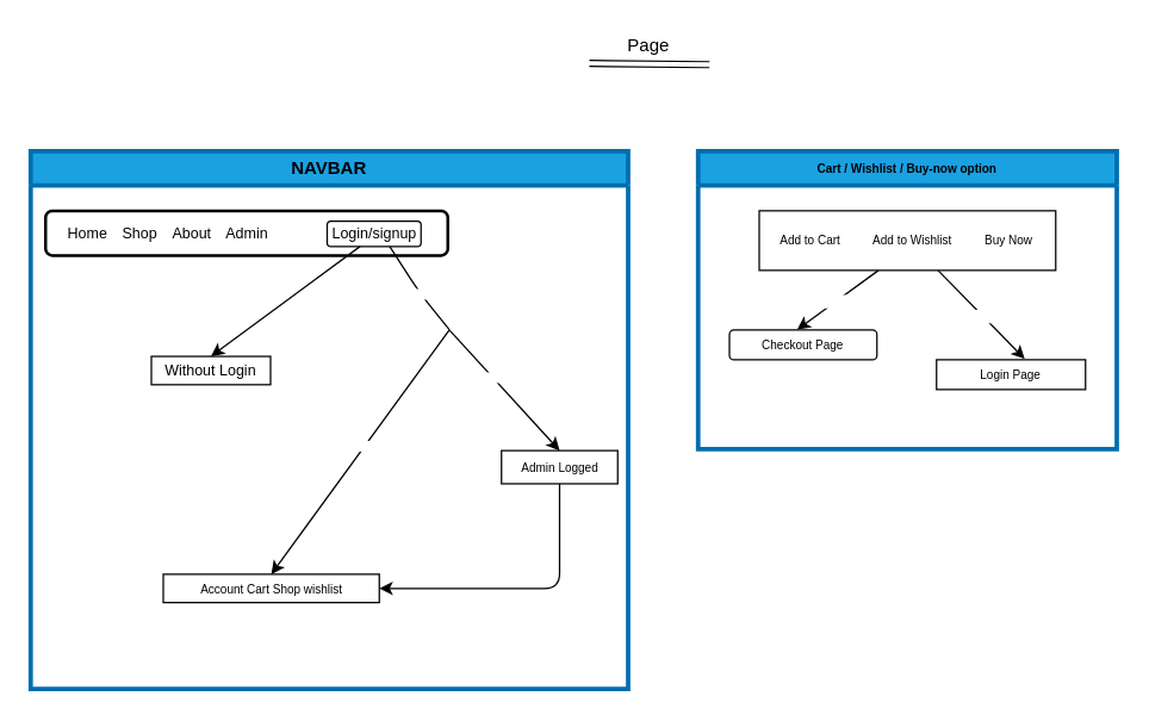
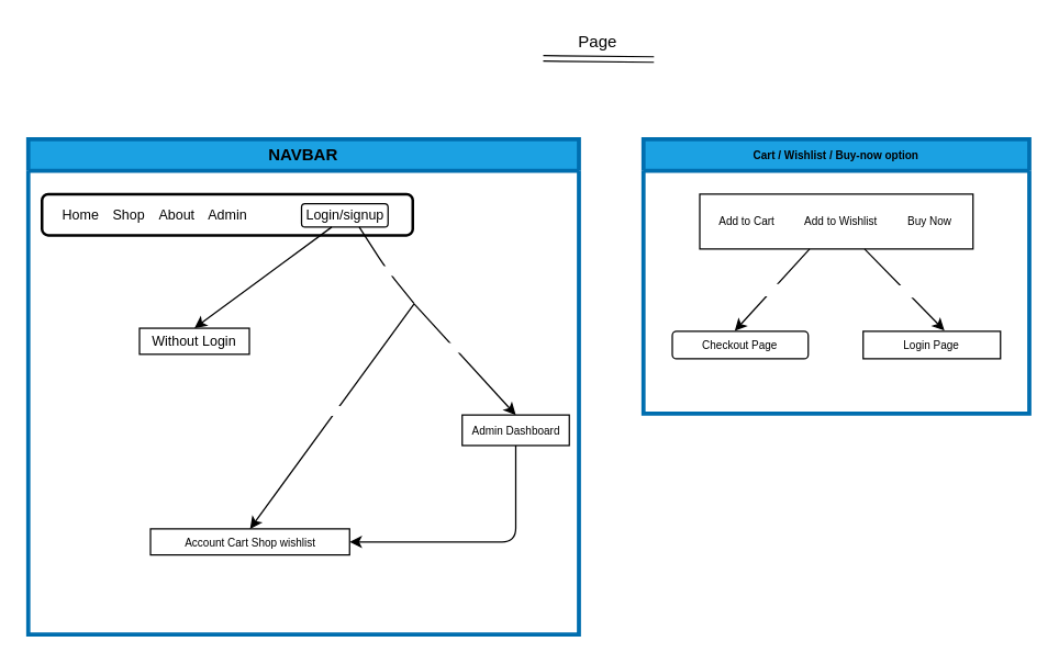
- <mxCell id="35" value="&lt;font color=&quot;#000000&quot;&gt;Checkout Page&lt;/font&gt;" style="rounded=1;whiteSpace=wrap;html=1;strokeColor=#000000;strokeWidth=1;fontSize=8;fontColor=#FFFFFF;fillColor=none;" parent="29" vertex="1"><mxGeometry x="21" y="120" width="99" height="20" as="geometry" /></mxCell>
+ <mxCell id="35" value="&lt;font color=&quot;#000000&quot;&gt;Checkout Page&lt;/font&gt;" style="rounded=1;whiteSpace=wrap;html=1;strokeColor=#000000;strokeWidth=1;fontSize=8;fontColor=#FFFFFF;fillColor=none;" parent="29" vertex="1"><mxGeometry x="21" y="140" width="99" height="20" as="geometry" /></mxCell>
- <mxCell id="28" value="&lt;font style=&quot;font-size: 8px;&quot;&gt;Admin Logged&lt;/font&gt;" style="text;html=1;strokeColor=none;fillColor=none;align=center;verticalAlign=middle;whiteSpace=wrap;rounded=0;shadow=0;glass=0;labelBackgroundColor=#FFFFFF;sketch=0;strokeWidth=1;fontSize=10;fontColor=#000000;" parent="26" vertex="1"><mxGeometry x="4" y="6.63" width="71" height="9" as="geometry" /></mxCell>
+ <mxCell id="28" value="&lt;font style=&quot;font-size: 8px;&quot;&gt;Admin Dashboard&lt;/font&gt;" style="text;html=1;strokeColor=none;fillColor=none;align=center;verticalAlign=middle;whiteSpace=wrap;rounded=0;shadow=0;glass=0;labelBackgroundColor=#FFFFFF;sketch=0;strokeWidth=1;fontSize=10;fontColor=#000000;" parent="26" vertex="1"><mxGeometry x="4" y="6.63" width="71" height="9" as="geometry" /></mxCell>
